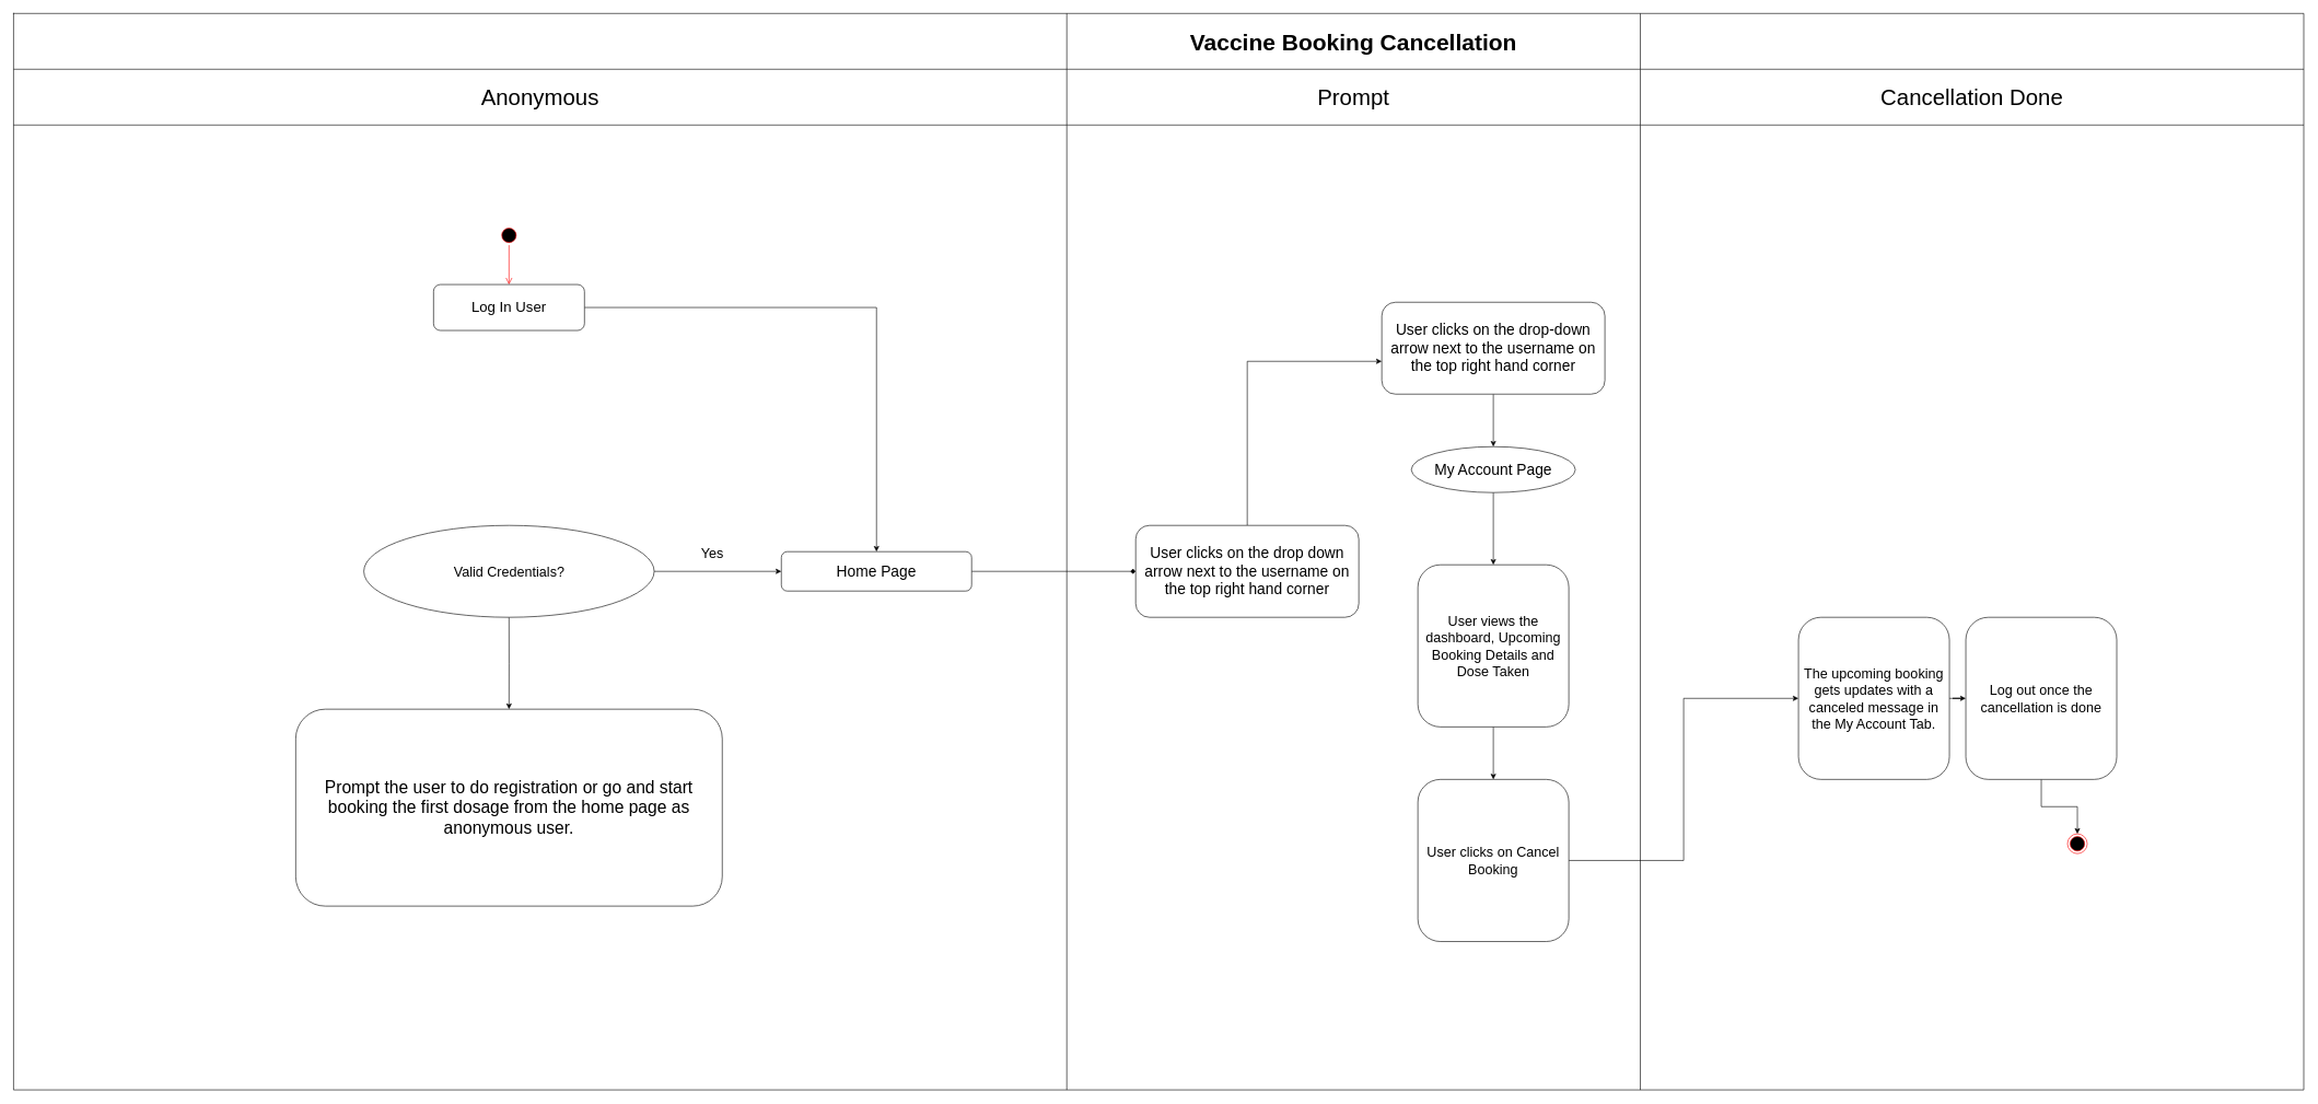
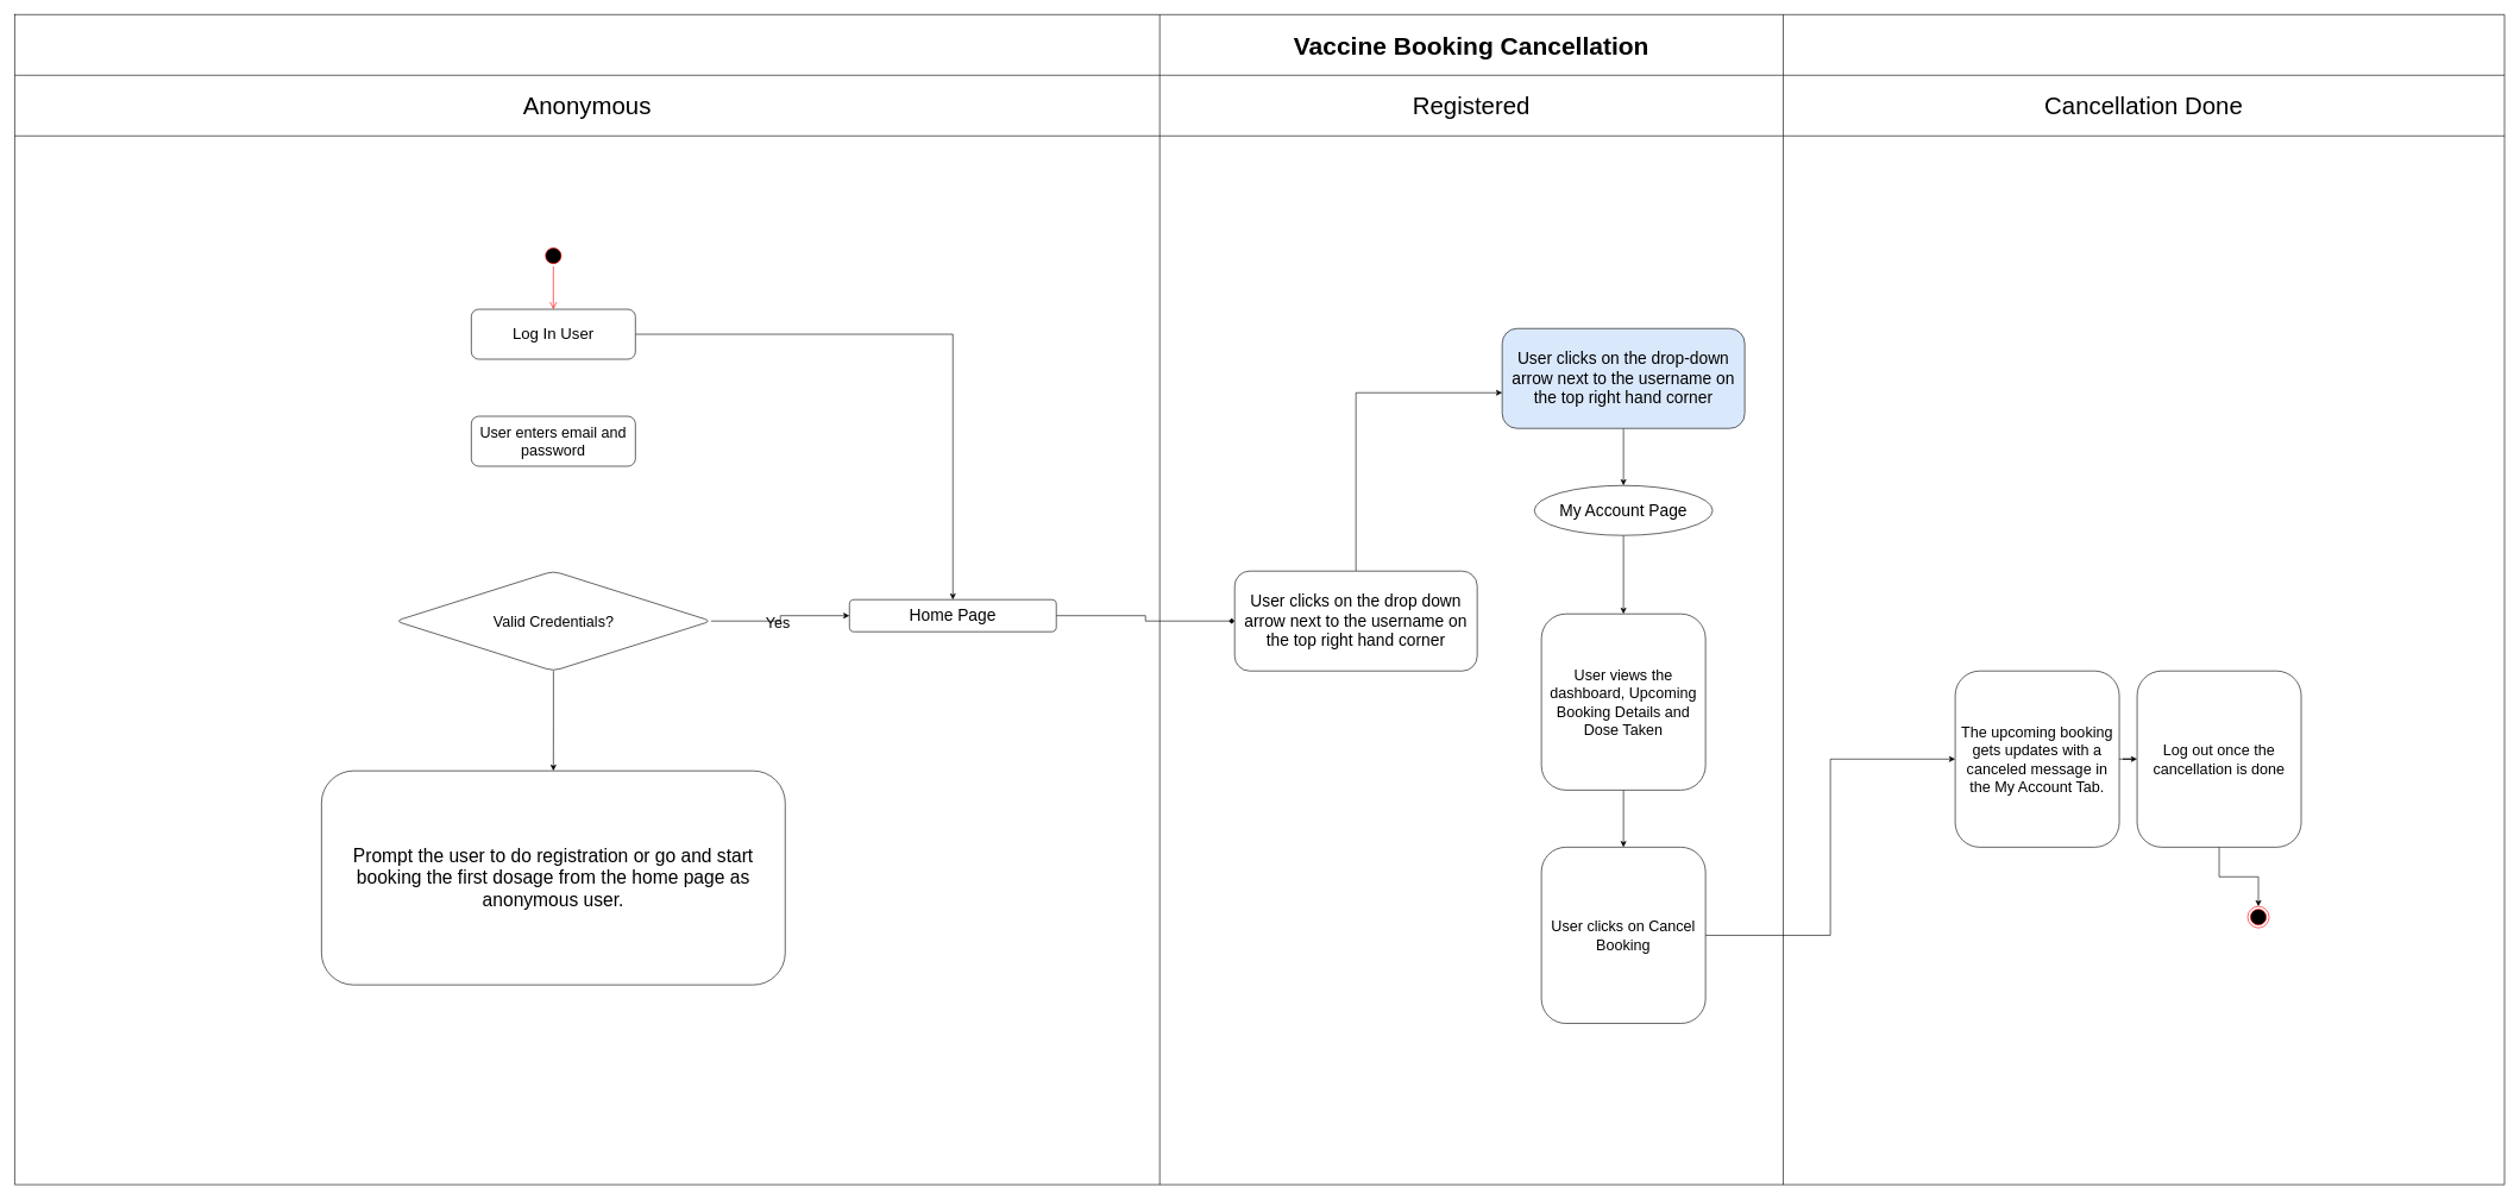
- <mxCell id="9" value="&lt;font style=&quot;font-size: 34px&quot;&gt;Prompt&lt;/font&gt;" style="shape=partialRectangle;html=1;whiteSpace=wrap;connectable=0;overflow=hidden;fillColor=none;top=0;left=0;bottom=0;right=0;" vertex="1" parent="7"><mxGeometry x="1605" width="874" height="85" as="geometry" /></mxCell>
+ <mxCell id="9" value="&lt;font style=&quot;font-size: 34px&quot;&gt;Registered&lt;/font&gt;" style="shape=partialRectangle;html=1;whiteSpace=wrap;connectable=0;overflow=hidden;fillColor=none;top=0;left=0;bottom=0;right=0;" vertex="1" parent="7"><mxGeometry x="1605" width="874" height="85" as="geometry" /></mxCell>
- <mxCell id="30" value="&lt;span style=&quot;font-size: 23px&quot;&gt;User clicks on the drop-down arrow next to the username on the top right hand corner&lt;/span&gt;" style="whiteSpace=wrap;html=1;rounded=1;shadow=0;strokeWidth=1;glass=0;" vertex="1" parent="1"><mxGeometry x="2105" y="460" width="340" height="140" as="geometry" /></mxCell>
+ <mxCell id="30" value="&lt;span style=&quot;font-size: 23px&quot;&gt;User clicks on the drop-down arrow next to the username on the top right hand corner&lt;/span&gt;" style="whiteSpace=wrap;html=1;rounded=1;shadow=0;strokeWidth=1;glass=0;fillColor=#dae8fc;" vertex="1" parent="1"><mxGeometry x="2105" y="460" width="340" height="140" as="geometry" /></mxCell>
+ <mxCell id="19" value="&lt;font style=&quot;font-size: 21px&quot;&gt;User enters email and password&lt;/font&gt;" style="rounded=1;whiteSpace=wrap;html=1;fontSize=12;glass=0;strokeWidth=1;shadow=0;" vertex="1" parent="1"><mxGeometry x="660" y="583" width="230" height="70" as="geometry" /></mxCell>
- <mxCell id="40" value="&lt;font style=&quot;font-size: 21px&quot;&gt;Yes&lt;/font&gt;" style="text;html=1;strokeColor=none;fillColor=none;align=center;verticalAlign=middle;whiteSpace=wrap;rounded=0;" vertex="1" parent="1"><mxGeometry x="1040" y="820" width="90" height="46" as="geometry" /></mxCell>
+ <mxCell id="40" value="&lt;font style=&quot;font-size: 21px&quot;&gt;Yes&lt;/font&gt;" style="text;html=1;strokeColor=none;fillColor=none;align=center;verticalAlign=middle;whiteSpace=wrap;rounded=0;" vertex="1" parent="1"><mxGeometry x="1045" y="850" width="90" height="46" as="geometry" /></mxCell>
- <mxCell id="24" value="&lt;font style=&quot;font-size: 21px&quot;&gt;Valid Credentials?&lt;/font&gt;" style="ellipse;whiteSpace=wrap;html=1;shadow=0;strokeWidth=1;glass=0;" vertex="1" parent="1"><mxGeometry x="553.75" y="800" width="442.5" height="140" as="geometry" /></mxCell>
+ <mxCell id="24" value="&lt;font style=&quot;font-size: 21px&quot;&gt;Valid Credentials?&lt;/font&gt;" style="rhombus;whiteSpace=wrap;html=1;rounded=1;shadow=0;strokeWidth=1;glass=0;" vertex="1" parent="1"><mxGeometry x="553.75" y="800" width="442.5" height="140" as="geometry" /></mxCell>
- <mxCell id="26" value="&lt;span style=&quot;font-size: 23px&quot;&gt;Home Page&lt;/span&gt;" style="whiteSpace=wrap;html=1;rounded=1;shadow=0;strokeWidth=1;glass=0;" vertex="1" parent="1"><mxGeometry x="1190" y="840" width="290" height="60" as="geometry" /></mxCell>
+ <mxCell id="26" value="&lt;span style=&quot;font-size: 23px&quot;&gt;Home Page&lt;/span&gt;" style="whiteSpace=wrap;html=1;rounded=1;shadow=0;strokeWidth=1;glass=0;" vertex="1" parent="1"><mxGeometry x="1190" y="840" width="290" height="45" as="geometry" /></mxCell>
